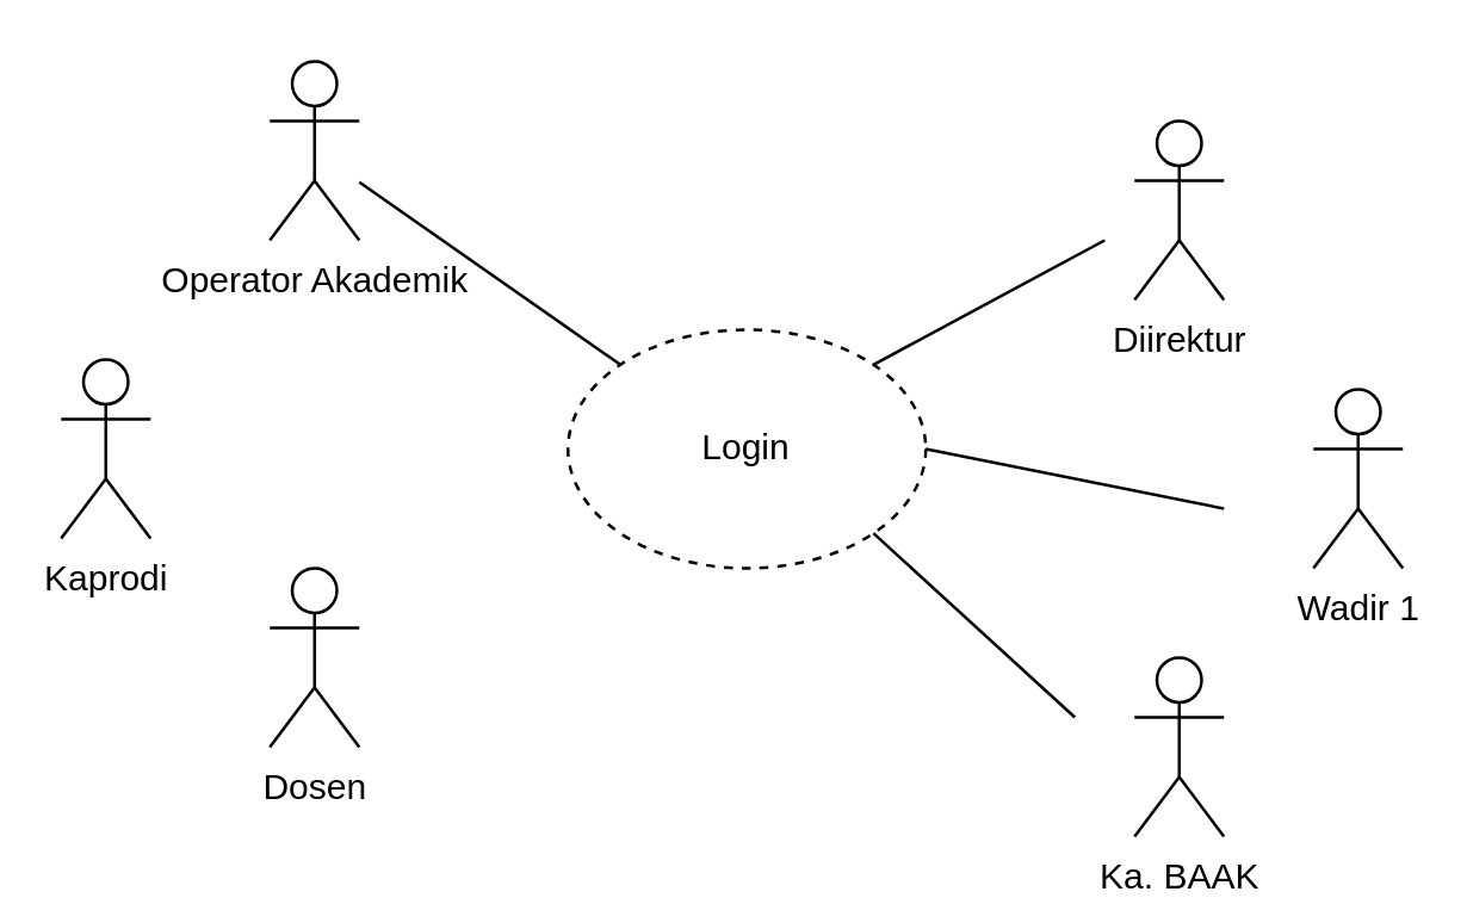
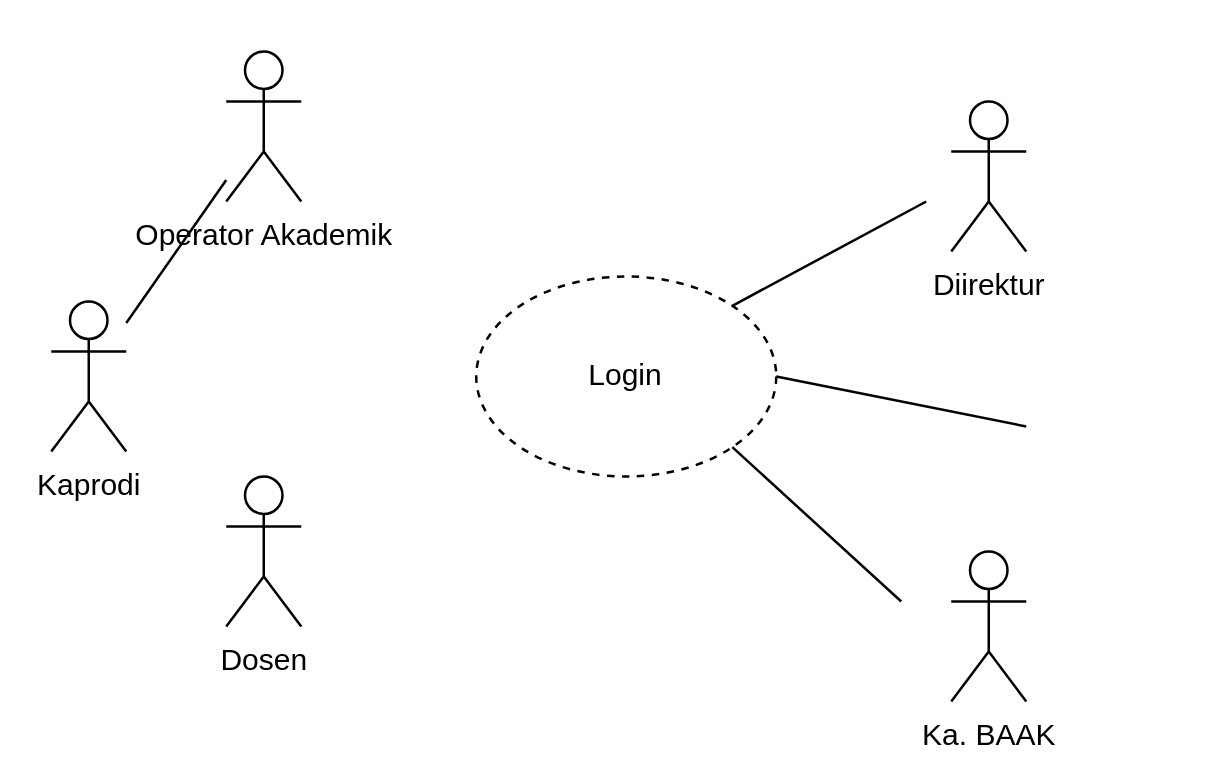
- <mxCell id="9" value="" style="endArrow=none;html=1;rounded=0;entryX=0;entryY=0;entryDx=0;entryDy=0;" edge="1" parent="1" source="4" target="2"><mxGeometry width="50" height="50" relative="1" as="geometry"><mxPoint x="250" y="90" as="sourcePoint" /><mxPoint x="300" y="40" as="targetPoint" /></mxGeometry></mxCell>
+ <mxCell id="9" value="" style="endArrow=none;html=1;rounded=0;" edge="1" parent="1" source="4" target="3"><mxGeometry width="50" height="50" relative="1" as="geometry"><mxPoint x="250" y="90" as="sourcePoint" /><mxPoint x="300" y="40" as="targetPoint" /></mxGeometry></mxCell>
- <mxCell id="7" value="Wadir 1" style="shape=umlActor;verticalLabelPosition=bottom;verticalAlign=top;html=1;outlineConnect=0;" vertex="1" parent="1"><mxGeometry x="440" y="130" width="30" height="60" as="geometry" /></mxCell>
